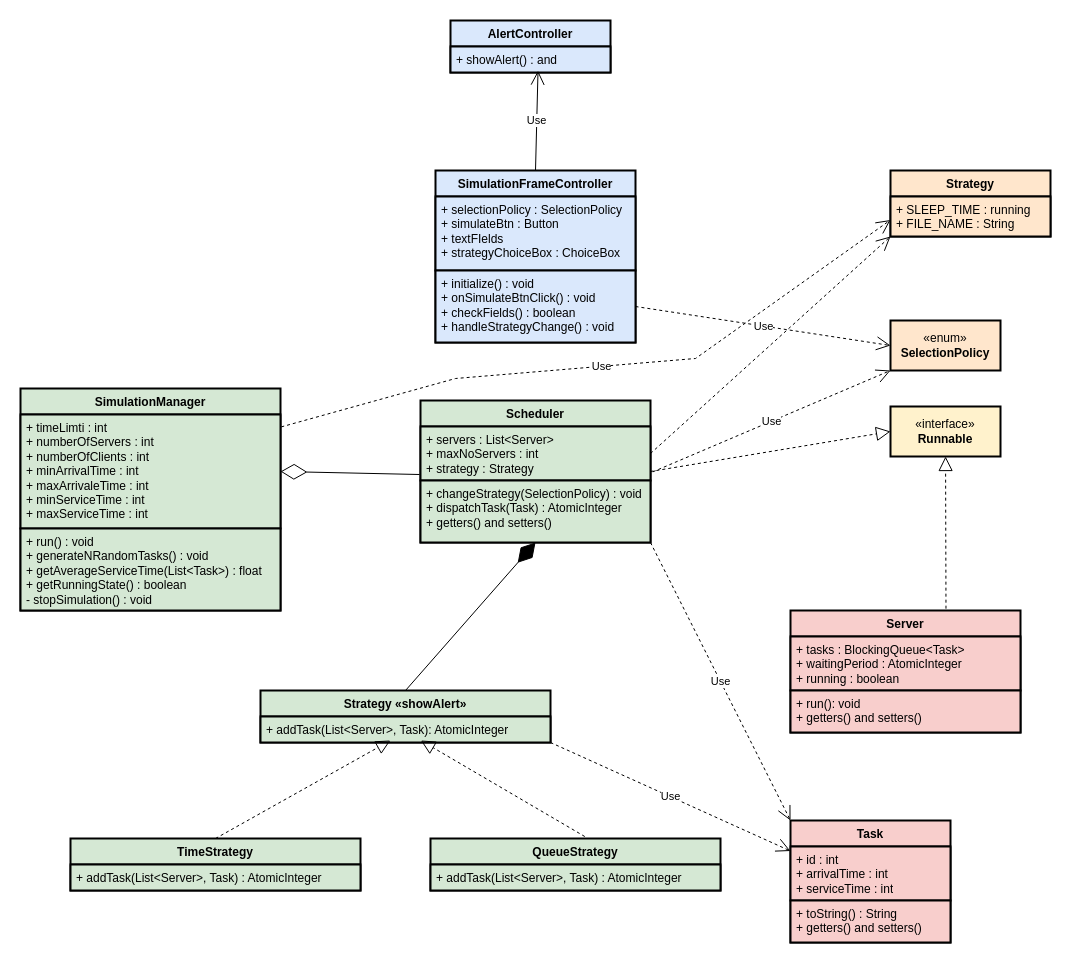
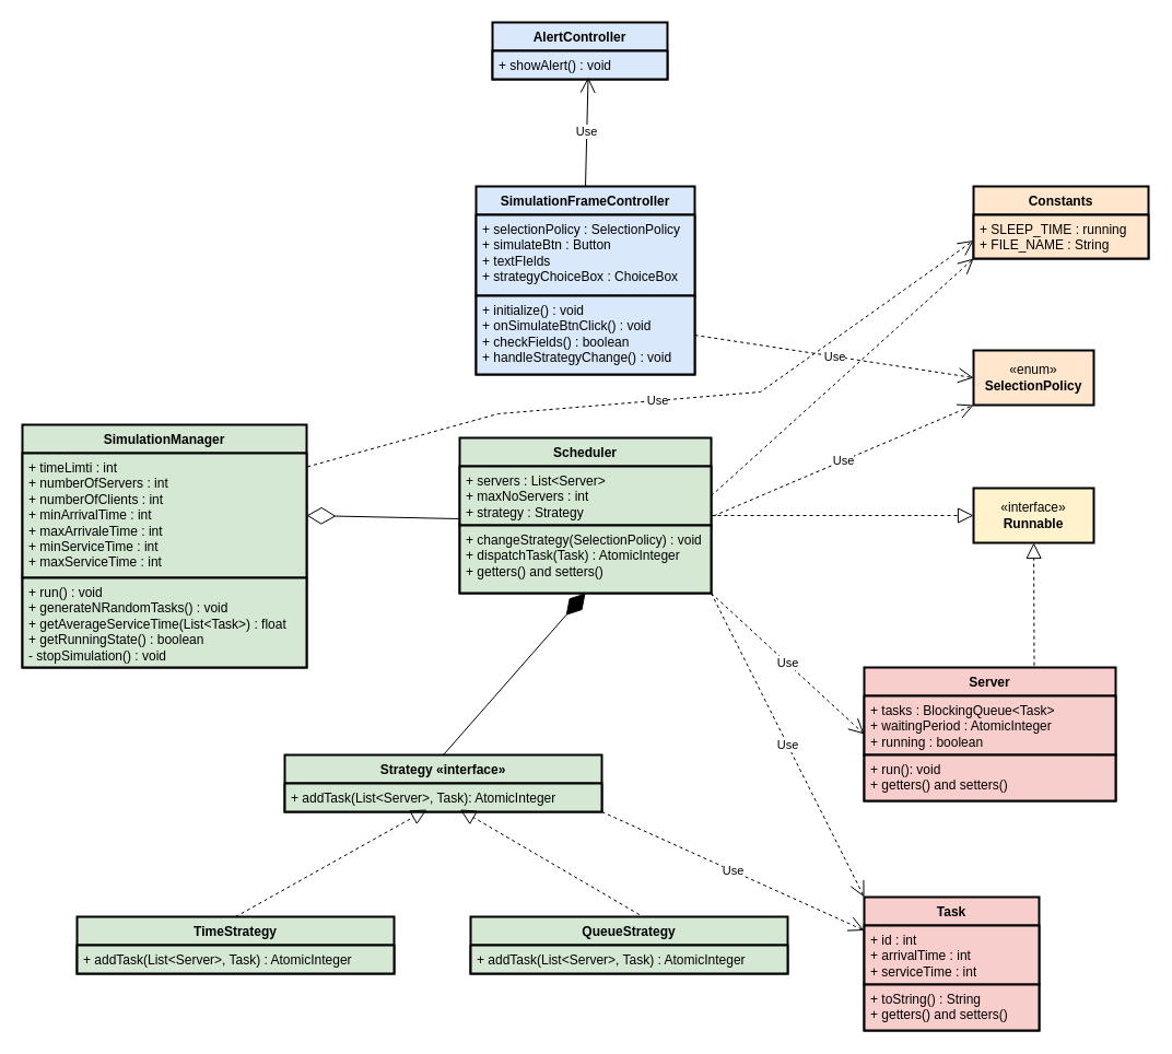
- <mxCell id="6" value="+ showAlert() : and" style="text;strokeColor=light-dark(#000000, #5c79a3);fillColor=#dae8fc;align=left;verticalAlign=top;spacingLeft=4;spacingRight=4;overflow=hidden;rotatable=0;points=[[0,0.5],[1,0.5]];portConstraint=eastwest;whiteSpace=wrap;html=1;strokeWidth=2;" parent="5" vertex="1"><mxGeometry y="26" width="160" height="26" as="geometry" /></mxCell>
+ <mxCell id="6" value="+ showAlert() : void" style="text;strokeColor=light-dark(#000000, #5c79a3);fillColor=#dae8fc;align=left;verticalAlign=top;spacingLeft=4;spacingRight=4;overflow=hidden;rotatable=0;points=[[0,0.5],[1,0.5]];portConstraint=eastwest;whiteSpace=wrap;html=1;strokeWidth=2;" parent="5" vertex="1"><mxGeometry y="26" width="160" height="26" as="geometry" /></mxCell>
- <mxCell id="13" value="Strategy" style="swimlane;fontStyle=1;align=center;verticalAlign=top;childLayout=stackLayout;horizontal=1;startSize=26;horizontalStack=0;resizeParent=1;resizeParentMax=0;resizeLast=0;collapsible=1;marginBottom=0;whiteSpace=wrap;html=1;fillColor=#ffe6cc;strokeColor=light-dark(#000000, #996500);strokeWidth=2;" parent="1" vertex="1"><mxGeometry x="890" y="170" width="160" height="66" as="geometry" /></mxCell>
+ <mxCell id="13" value="Constants" style="swimlane;fontStyle=1;align=center;verticalAlign=top;childLayout=stackLayout;horizontal=1;startSize=26;horizontalStack=0;resizeParent=1;resizeParentMax=0;resizeLast=0;collapsible=1;marginBottom=0;whiteSpace=wrap;html=1;fillColor=#ffe6cc;strokeColor=light-dark(#000000, #996500);strokeWidth=2;" parent="1" vertex="1"><mxGeometry x="890" y="170" width="160" height="66" as="geometry" /></mxCell>
- <mxCell id="28" value="«interface»&lt;br&gt;&lt;b&gt;Runnable&lt;/b&gt;" style="html=1;whiteSpace=wrap;fillColor=#fff2cc;strokeColor=light-dark(#000000, #6d5100);strokeWidth=2;" parent="1" vertex="1"><mxGeometry x="890" y="406" width="110" height="50" as="geometry" /></mxCell>
+ <mxCell id="28" value="«interface»&lt;br&gt;&lt;b&gt;Runnable&lt;/b&gt;" style="html=1;whiteSpace=wrap;fillColor=#fff2cc;strokeColor=light-dark(#000000, #6d5100);strokeWidth=2;" parent="1" vertex="1"><mxGeometry x="890" y="446" width="110" height="50" as="geometry" /></mxCell>
+ <mxCell id="34" value="Use" style="endArrow=open;endSize=12;dashed=1;html=1;rounded=0;exitX=1;exitY=1;exitDx=0;exitDy=0;entryX=0;entryY=0.5;entryDx=0;entryDy=0;" parent="1" source="25" target="2" edge="1"><mxGeometry width="160" relative="1" as="geometry"><mxPoint x="750" y="500" as="sourcePoint" /><mxPoint x="910" y="500" as="targetPoint" /></mxGeometry></mxCell>
- <mxCell id="23" value="Strategy «showAlert»" style="swimlane;fontStyle=1;align=center;verticalAlign=top;childLayout=stackLayout;horizontal=1;startSize=26;horizontalStack=0;resizeParent=1;resizeParentMax=0;resizeLast=0;collapsible=1;marginBottom=0;whiteSpace=wrap;html=1;fillColor=#d5e8d4;strokeColor=#000000;strokeWidth=2;" parent="1" vertex="1"><mxGeometry x="260" y="690" width="290" height="52" as="geometry" /></mxCell>
+ <mxCell id="23" value="Strategy «interface»" style="swimlane;fontStyle=1;align=center;verticalAlign=top;childLayout=stackLayout;horizontal=1;startSize=26;horizontalStack=0;resizeParent=1;resizeParentMax=0;resizeLast=0;collapsible=1;marginBottom=0;whiteSpace=wrap;html=1;fillColor=#d5e8d4;strokeColor=#000000;strokeWidth=2;" parent="1" vertex="1"><mxGeometry x="260" y="690" width="290" height="52" as="geometry" /></mxCell>
